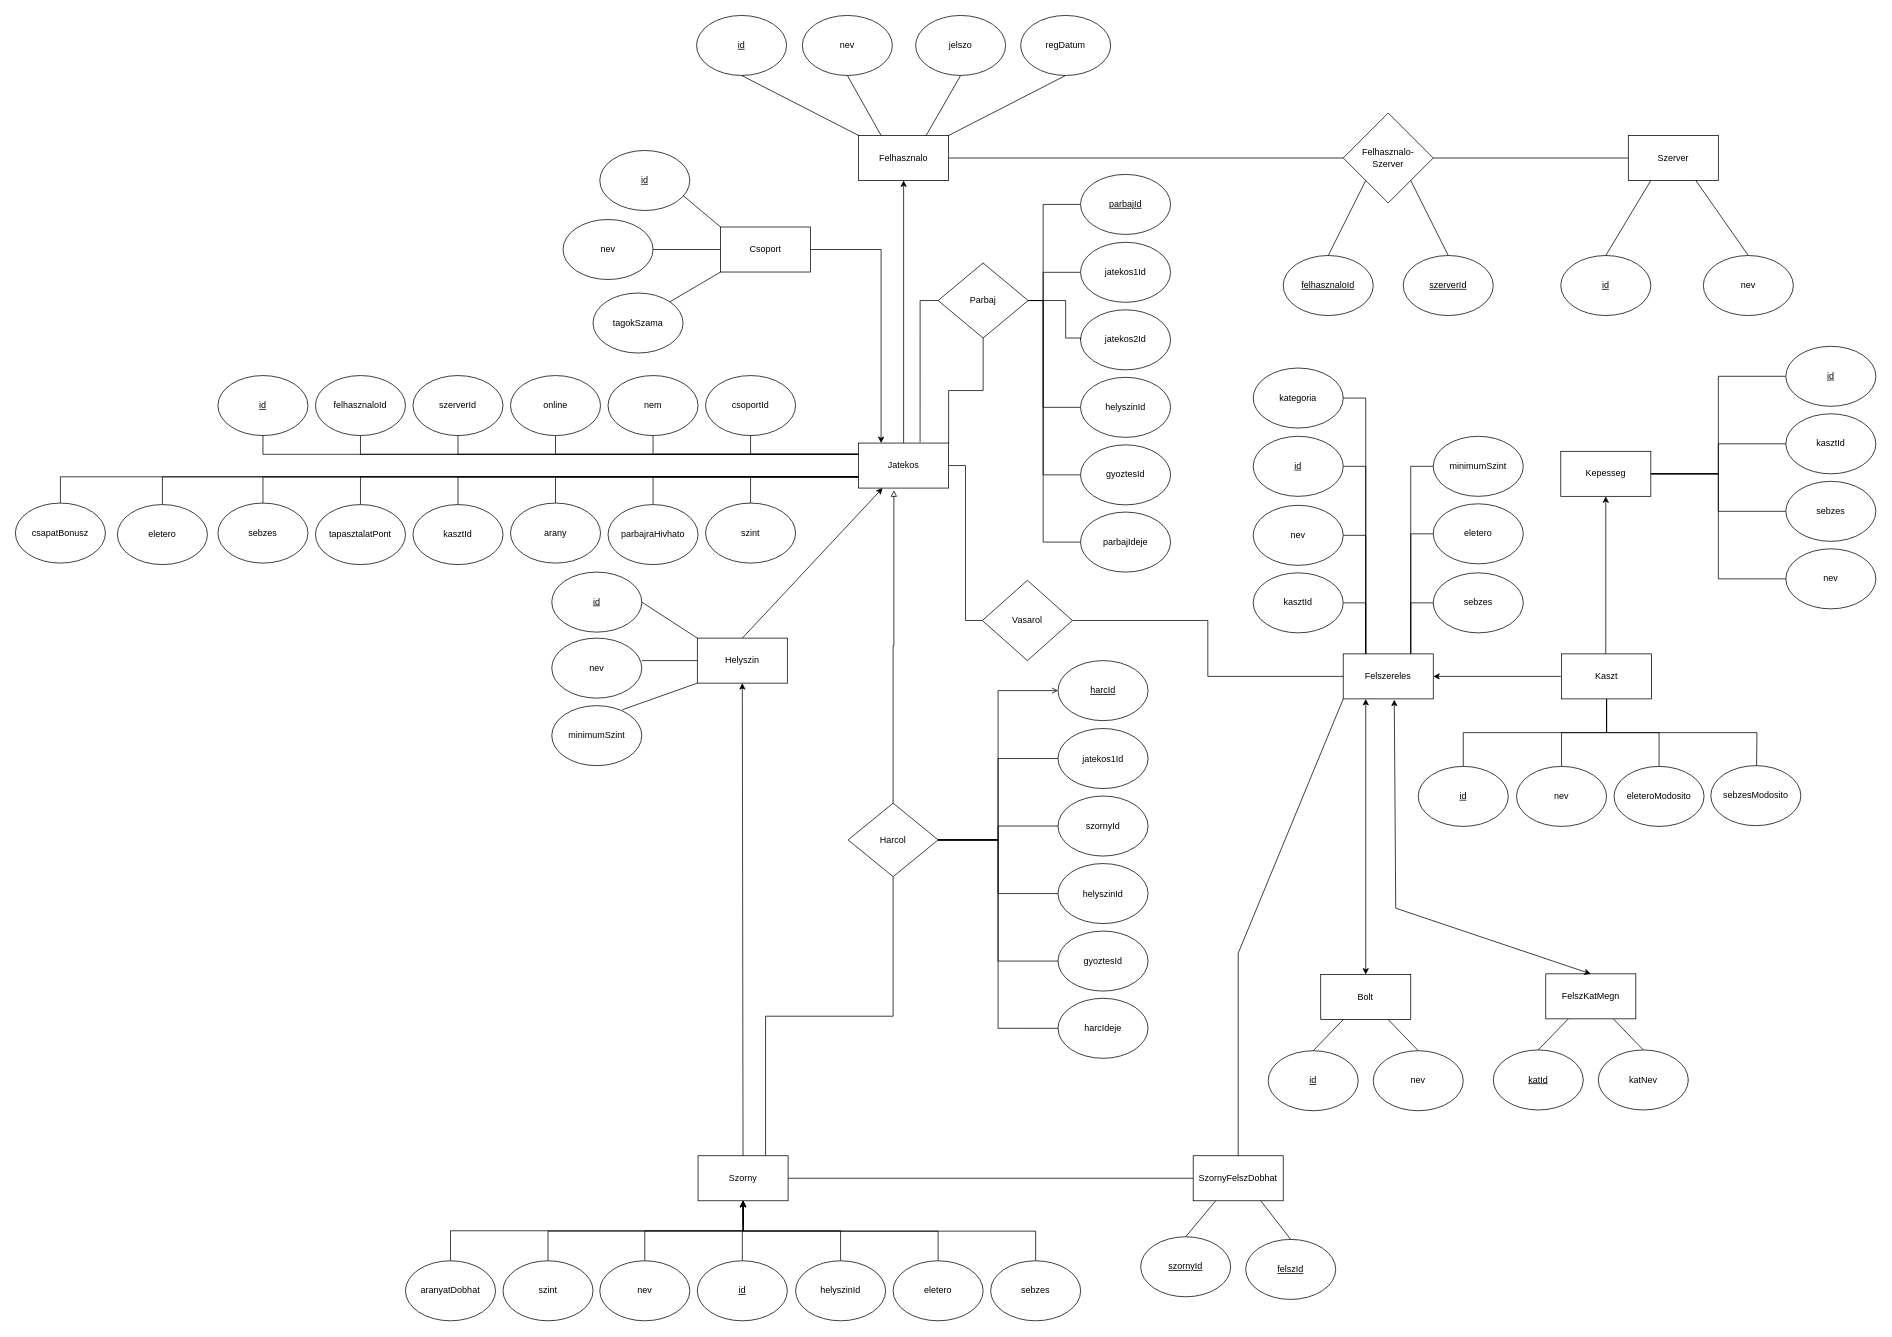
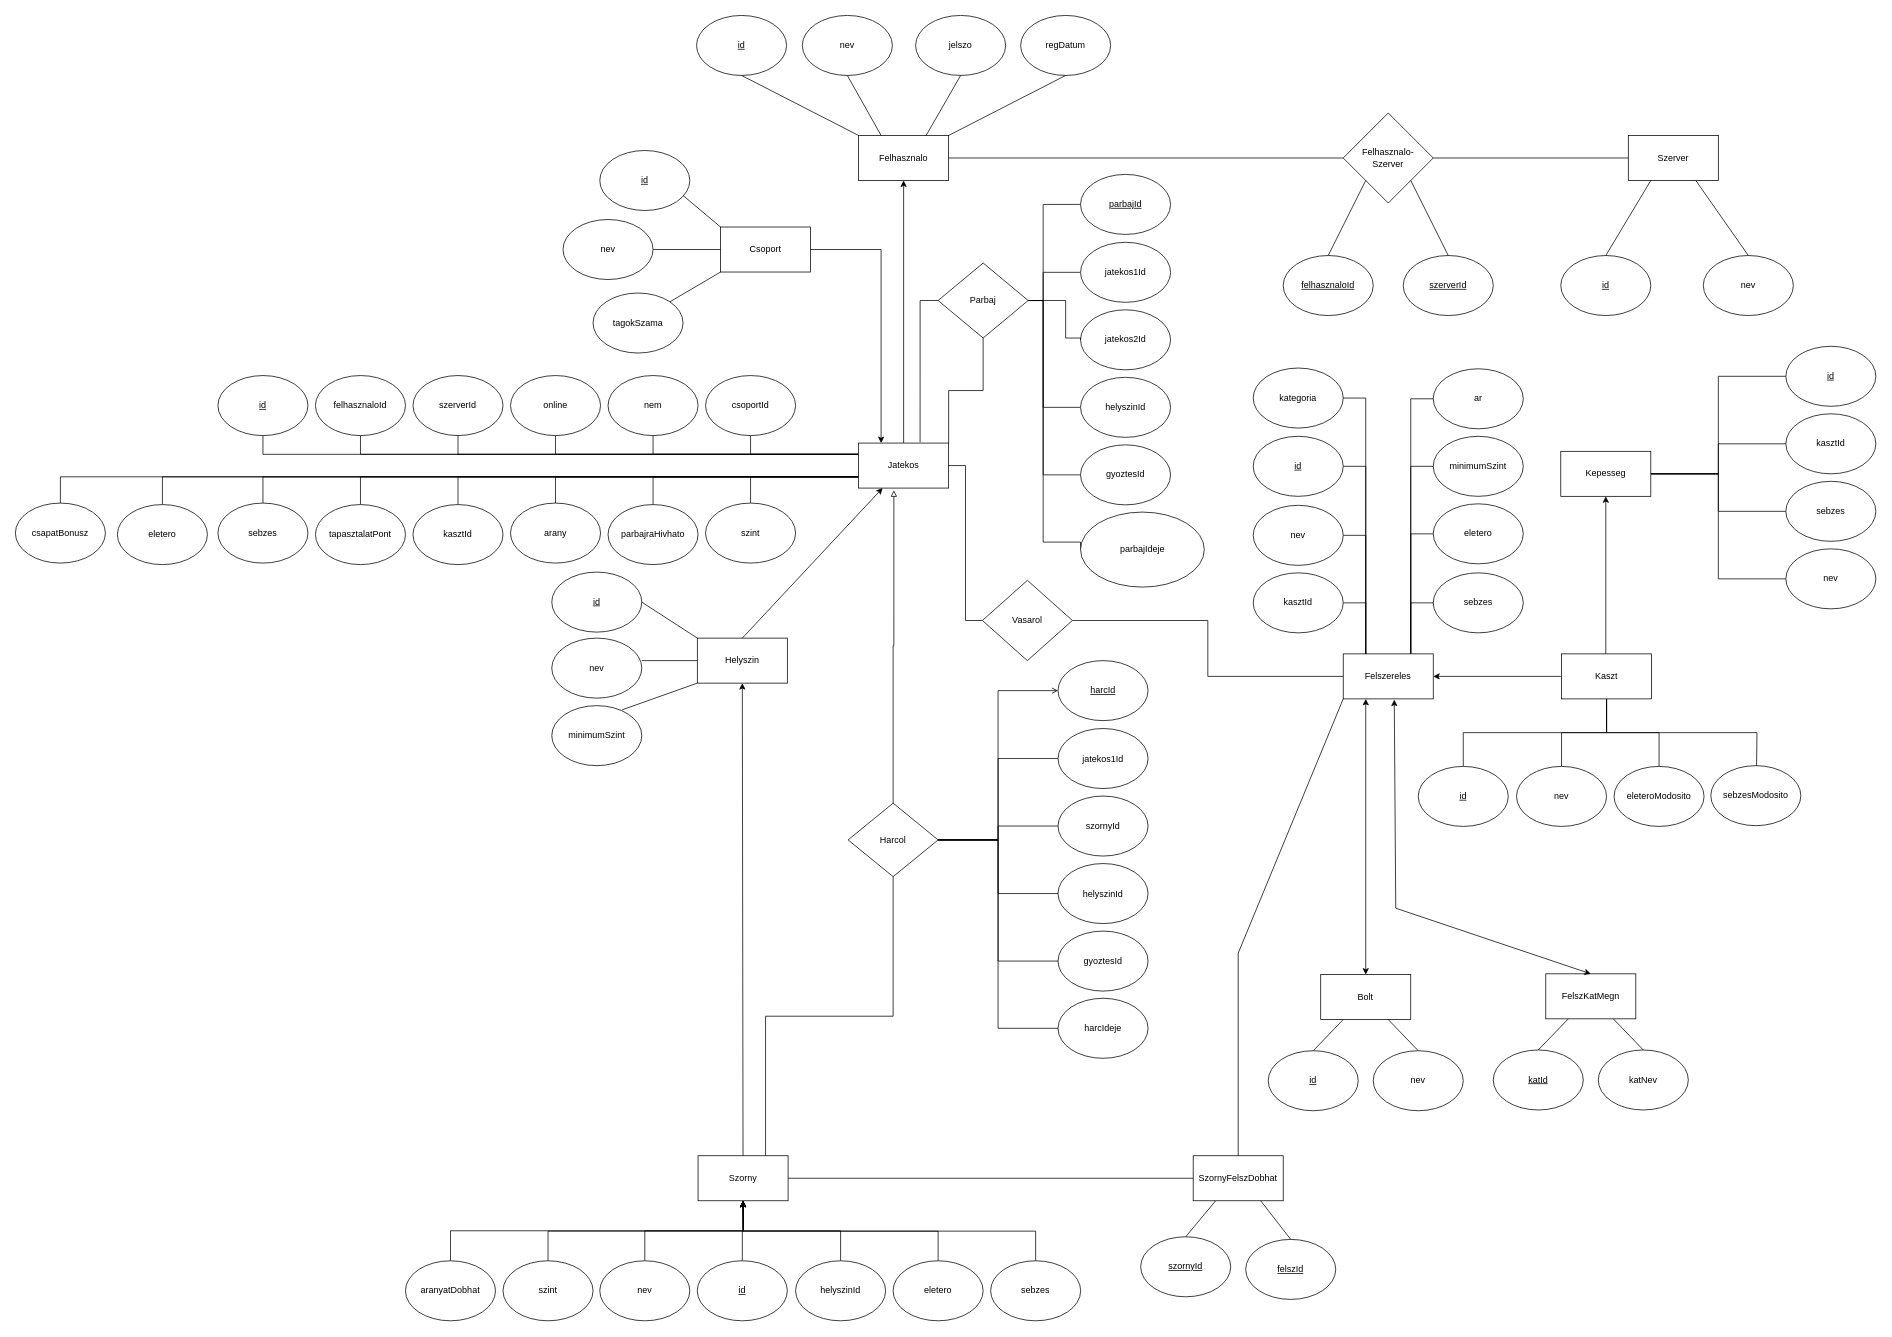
+ <mxCell id="72" value="ar" style="ellipse;whiteSpace=wrap;html=1;" parent="1" vertex="1"><mxGeometry x="1910" y="491" width="120" height="80" as="geometry" /></mxCell>
+ <mxCell id="61" style="edgeStyle=orthogonalEdgeStyle;rounded=0;orthogonalLoop=1;jettySize=auto;html=1;exitX=0.75;exitY=0;exitDx=0;exitDy=0;entryX=0;entryY=0.5;entryDx=0;entryDy=0;endArrow=none;endFill=0;" parent="1" source="62" target="72" edge="1"><mxGeometry relative="1" as="geometry" /></mxCell>
- <mxCell id="142" value="parbajIdeje" style="ellipse;whiteSpace=wrap;html=1;" parent="1" vertex="1"><mxGeometry x="1439.84" y="682" width="120" height="80" as="geometry" /></mxCell>
+ <mxCell id="142" value="parbajIdeje" style="ellipse;whiteSpace=wrap;html=1;" parent="1" vertex="1"><mxGeometry x="1439.84" y="682" width="165" height="100" as="geometry" /></mxCell>
